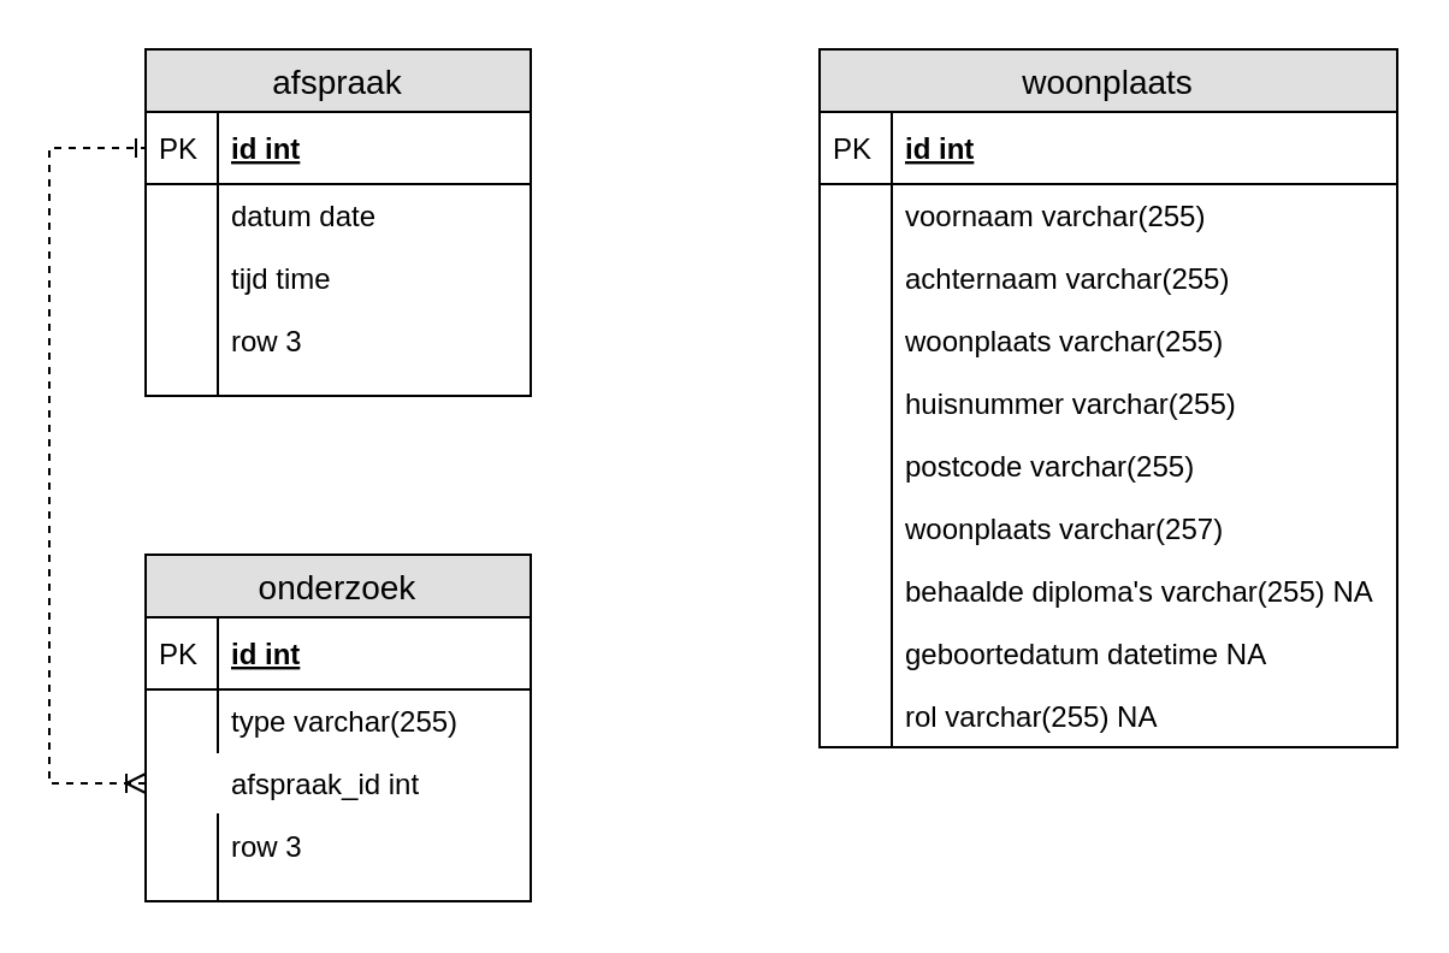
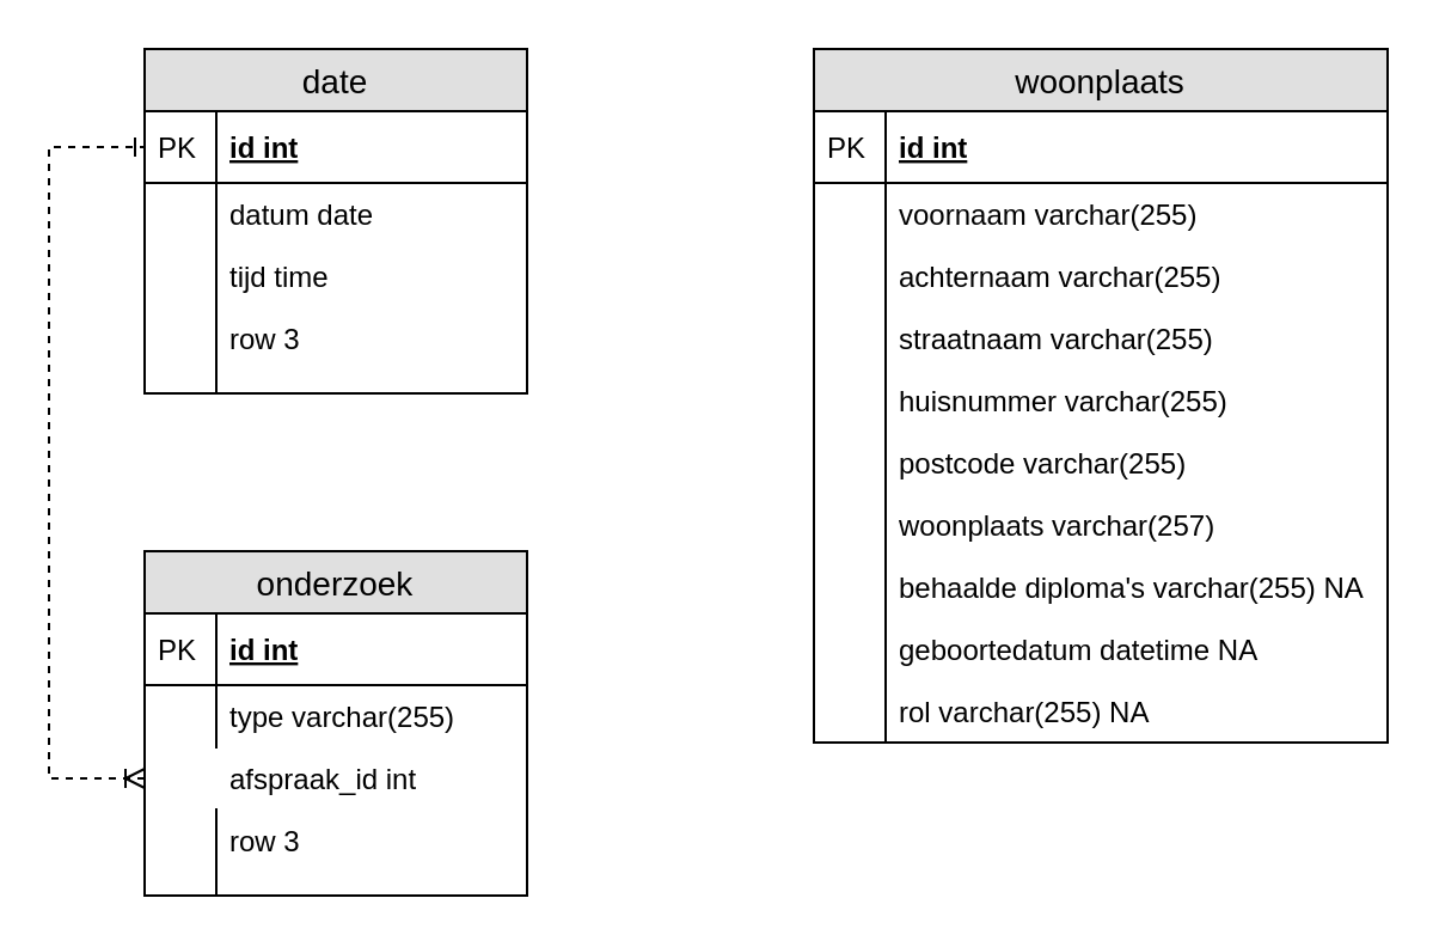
- <mxCell id="12" value="afspraak" parent="1" vertex="1" style="swimlane;fontStyle=0;childLayout=stackLayout;horizontal=1;startSize=26;fillColor=#e0e0e0;horizontalStack=0;resizeParent=1;resizeParentMax=0;resizeLast=0;collapsible=1;marginBottom=0;swimlaneFillColor=#ffffff;align=center;fontSize=14;"><mxGeometry as="geometry" height="144" width="160" x="60" y="20" /></mxCell>
+ <mxCell id="12" value="date" parent="1" vertex="1" style="swimlane;fontStyle=0;childLayout=stackLayout;horizontal=1;startSize=26;fillColor=#e0e0e0;horizontalStack=0;resizeParent=1;resizeParentMax=0;resizeLast=0;collapsible=1;marginBottom=0;swimlaneFillColor=#ffffff;align=center;fontSize=14;"><mxGeometry as="geometry" height="144" width="160" x="60" y="20" /></mxCell>
- <mxCell id="30" value="woonplaats varchar(255)" parent="23" vertex="1" style="shape=partialRectangle;top=0;left=0;right=0;bottom=0;align=left;verticalAlign=top;fillColor=none;spacingLeft=34;spacingRight=4;overflow=hidden;rotatable=0;points=[[0,0.5],[1,0.5]];portConstraint=eastwest;dropTarget=0;fontSize=12;"><mxGeometry as="geometry" height="26" width="240" y="108" /></mxCell>
+ <mxCell id="30" value="straatnaam varchar(255)" parent="23" vertex="1" style="shape=partialRectangle;top=0;left=0;right=0;bottom=0;align=left;verticalAlign=top;fillColor=none;spacingLeft=34;spacingRight=4;overflow=hidden;rotatable=0;points=[[0,0.5],[1,0.5]];portConstraint=eastwest;dropTarget=0;fontSize=12;"><mxGeometry as="geometry" height="26" width="240" y="108" /></mxCell>
